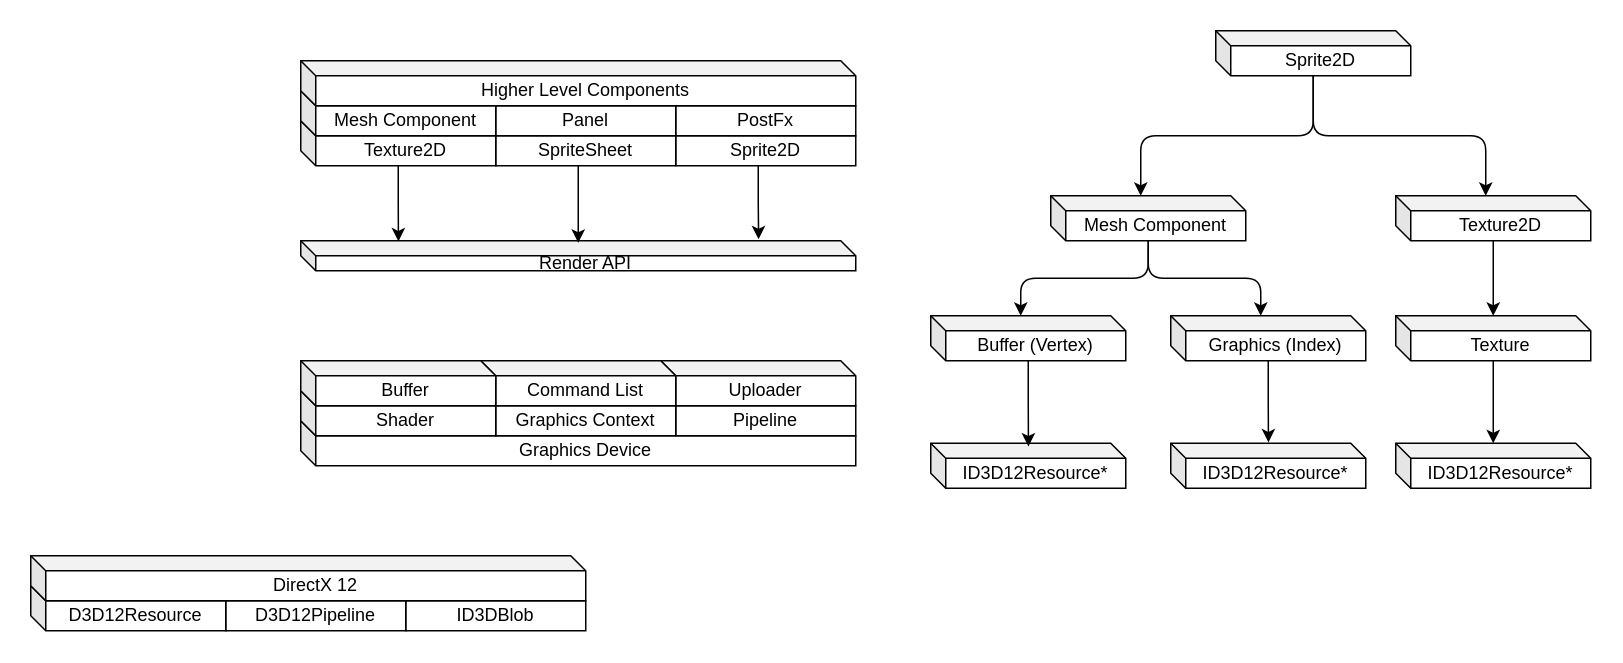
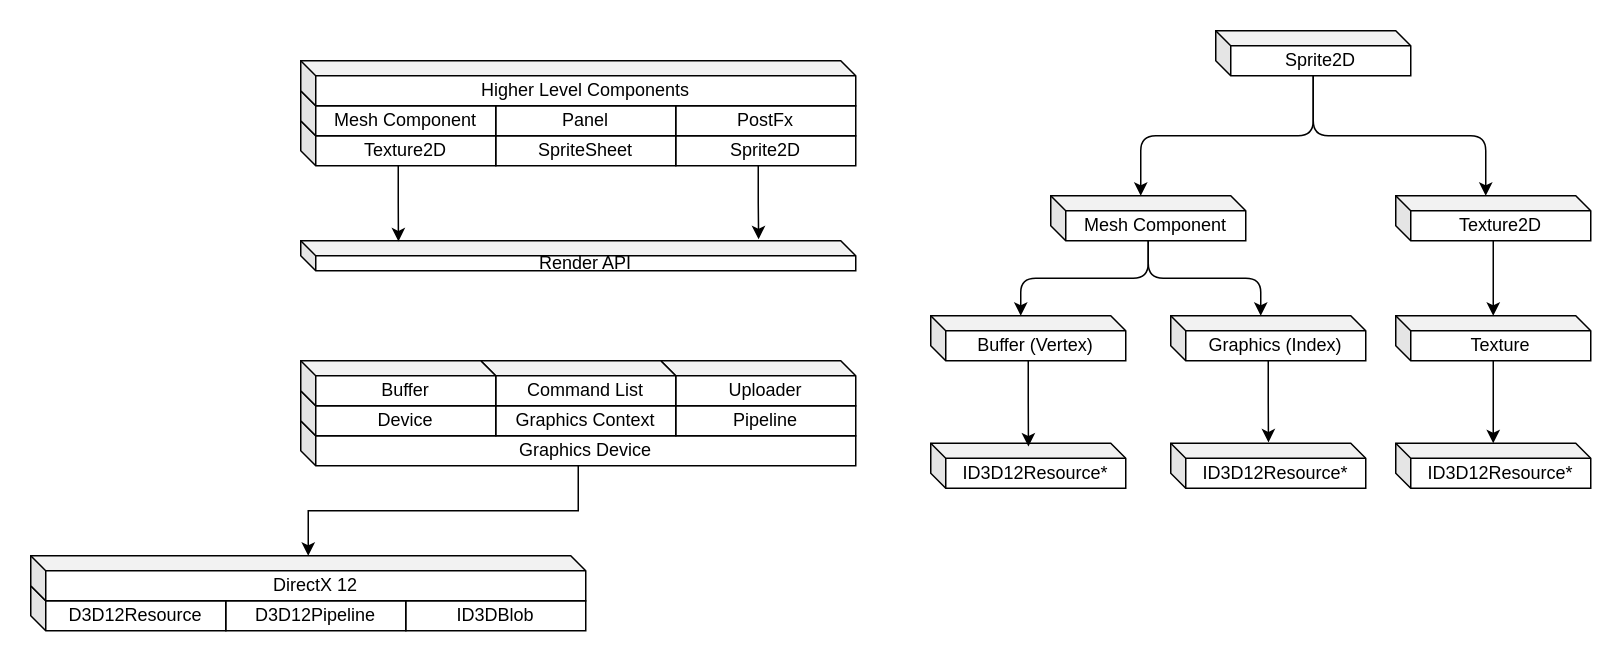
- <mxCell id="23" style="edgeStyle=orthogonalEdgeStyle;rounded=0;orthogonalLoop=1;jettySize=auto;html=1;entryX=0.5;entryY=0.068;entryDx=0;entryDy=0;entryPerimeter=0;" edge="1" parent="1" source="15" target="21"><mxGeometry relative="1" as="geometry" /></mxCell>
- <mxCell id="9" value="Shader" style="shape=cube;whiteSpace=wrap;html=1;boundedLbl=1;backgroundOutline=1;darkOpacity=0.05;darkOpacity2=0.1;size=10;" vertex="1" parent="1"><mxGeometry x="200" y="260" width="130" height="30" as="geometry" /></mxCell>
+ <mxCell id="9" value="Device" style="shape=cube;whiteSpace=wrap;html=1;boundedLbl=1;backgroundOutline=1;darkOpacity=0.05;darkOpacity2=0.1;size=10;" vertex="1" parent="1"><mxGeometry x="200" y="260" width="130" height="30" as="geometry" /></mxCell>
+ <mxCell id="13" style="edgeStyle=orthogonalEdgeStyle;rounded=0;orthogonalLoop=1;jettySize=auto;html=1;" edge="1" parent="1" source="6" target="5"><mxGeometry relative="1" as="geometry" /></mxCell>
